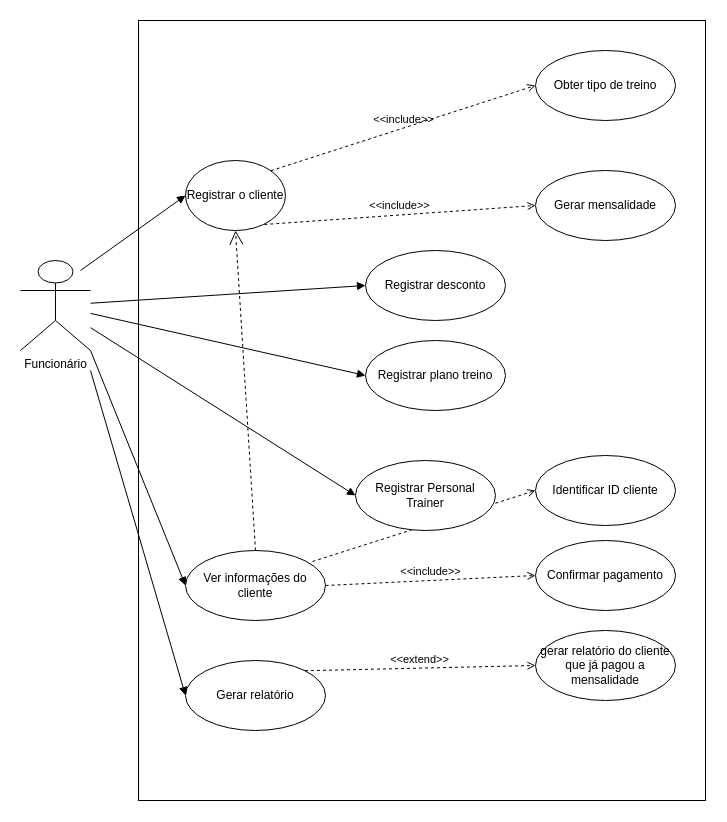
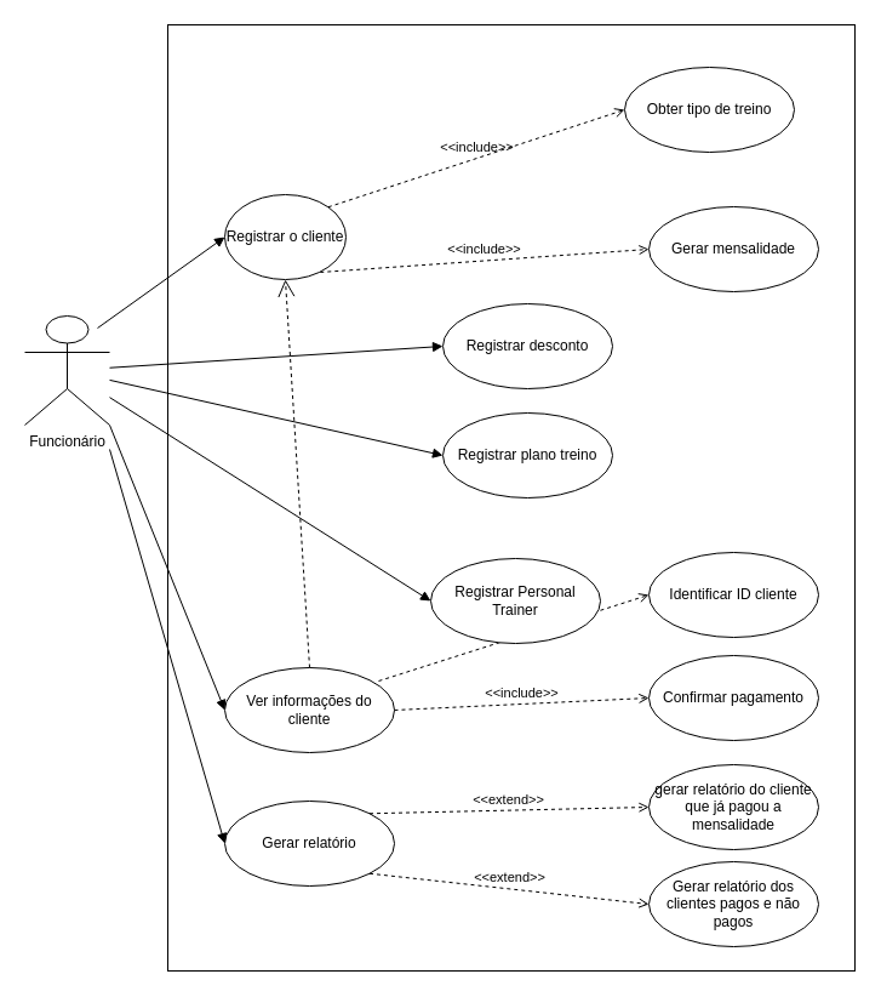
- <mxCell id="13" value="Obter tipo de treino" style="ellipse;whiteSpace=wrap;html=1;" parent="1" vertex="1"><mxGeometry x="535" y="50" width="140" height="70" as="geometry" /></mxCell>
+ <mxCell id="13" value="Obter tipo de treino" style="ellipse;whiteSpace=wrap;html=1;" parent="1" vertex="1"><mxGeometry x="515" y="55" width="140" height="70" as="geometry" /></mxCell>
+ <mxCell id="22" value="&amp;lt;&amp;lt;extend&amp;gt;&amp;gt;" style="html=1;verticalAlign=bottom;labelBackgroundColor=none;endArrow=open;endFill=0;dashed=1;exitX=1;exitY=1;exitDx=0;exitDy=0;entryX=0;entryY=0.5;entryDx=0;entryDy=0;" parent="1" source="9" target="20" edge="1"><mxGeometry width="160" relative="1" as="geometry"><mxPoint x="325" y="710" as="sourcePoint" /><mxPoint x="485" y="710" as="targetPoint" /></mxGeometry></mxCell>
+ <mxCell id="20" value="Gerar relatório dos clientes pagos e não pagos" style="ellipse;whiteSpace=wrap;html=1;" parent="1" vertex="1"><mxGeometry x="535" y="710" width="140" height="70" as="geometry" /></mxCell>
